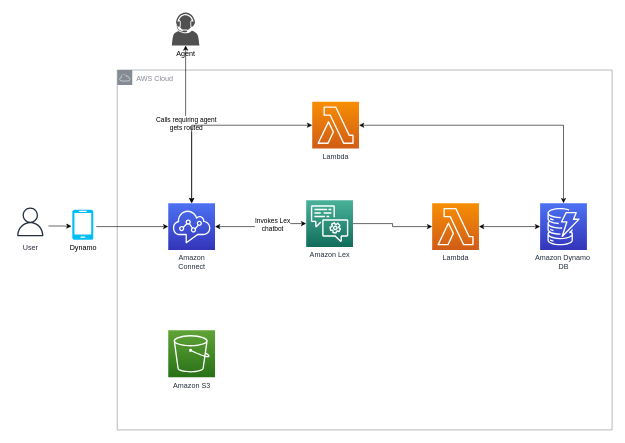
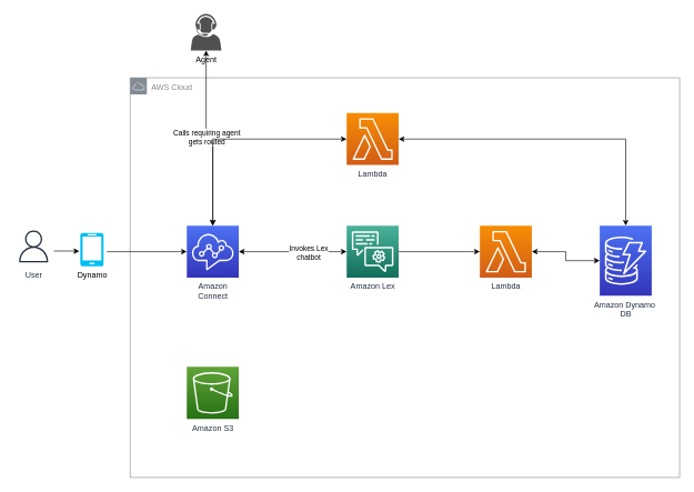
- <mxCell id="13" value="Amazon Lex" style="outlineConnect=0;fontColor=#232F3E;gradientColor=#4AB29A;gradientDirection=north;fillColor=#116D5B;strokeColor=#ffffff;dashed=0;verticalLabelPosition=bottom;verticalAlign=top;align=center;html=1;fontSize=12;fontStyle=0;aspect=fixed;shape=mxgraph.aws4.resourceIcon;resIcon=mxgraph.aws4.lex;" parent="1" vertex="1"><mxGeometry x="510" y="333" width="78" height="78" as="geometry" /></mxCell>
+ <mxCell id="13" value="Amazon Lex" style="outlineConnect=0;fontColor=#232F3E;gradientColor=#4AB29A;gradientDirection=north;fillColor=#116D5B;strokeColor=#ffffff;dashed=0;verticalLabelPosition=bottom;verticalAlign=top;align=center;html=1;fontSize=12;fontStyle=0;aspect=fixed;shape=mxgraph.aws4.resourceIcon;resIcon=mxgraph.aws4.lex;" parent="1" vertex="1"><mxGeometry x="520" y="338" width="78" height="78" as="geometry" /></mxCell>
- <mxCell id="14" value="Amazon Dynamo&amp;nbsp;&lt;br&gt;DB" style="outlineConnect=0;fontColor=#232F3E;gradientColor=#4D72F3;gradientDirection=north;fillColor=#3334B9;strokeColor=#ffffff;dashed=0;verticalLabelPosition=bottom;verticalAlign=top;align=center;html=1;fontSize=12;fontStyle=0;aspect=fixed;shape=mxgraph.aws4.resourceIcon;resIcon=mxgraph.aws4.dynamodb;" parent="1" vertex="1"><mxGeometry x="900" y="338" width="78" height="78" as="geometry" /></mxCell>
+ <mxCell id="14" value="Amazon Dynamo&amp;nbsp;&lt;br&gt;DB" style="outlineConnect=0;fontColor=#232F3E;gradientColor=#4D72F3;gradientDirection=north;fillColor=#3334B9;strokeColor=#ffffff;dashed=0;verticalLabelPosition=bottom;verticalAlign=top;align=center;html=1;fontSize=12;fontStyle=0;aspect=fixed;shape=mxgraph.aws4.resourceIcon;resIcon=mxgraph.aws4.dynamodb;" parent="1" vertex="1"><mxGeometry x="900" y="338" width="78" height="105" as="geometry" /></mxCell>
